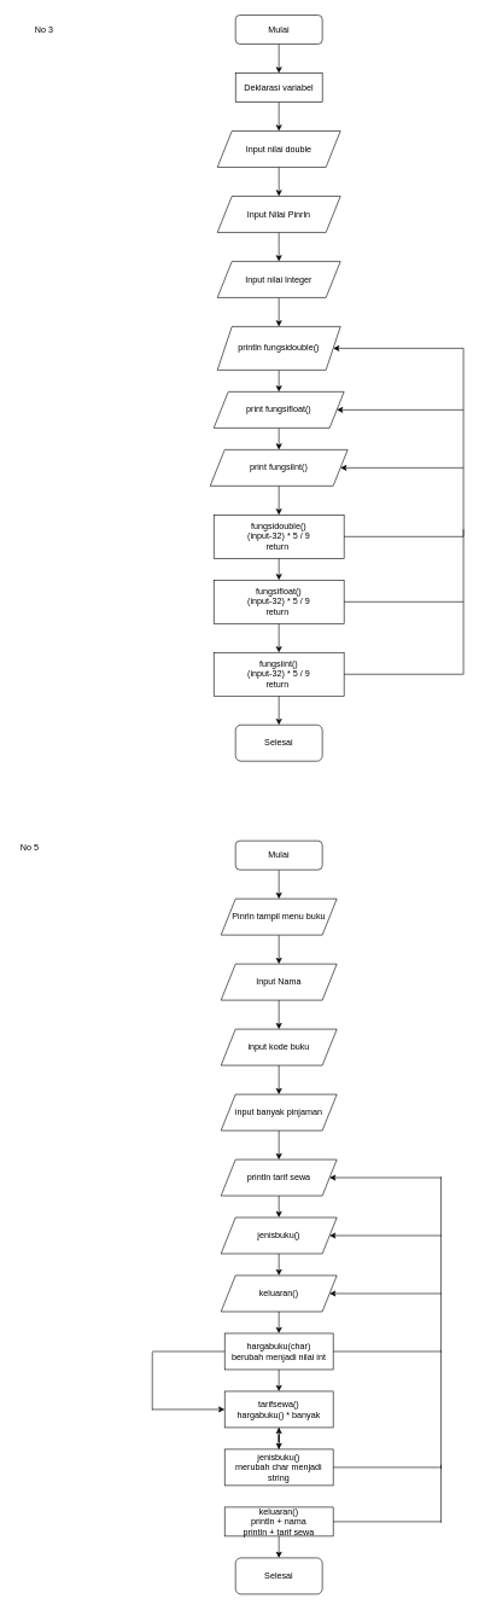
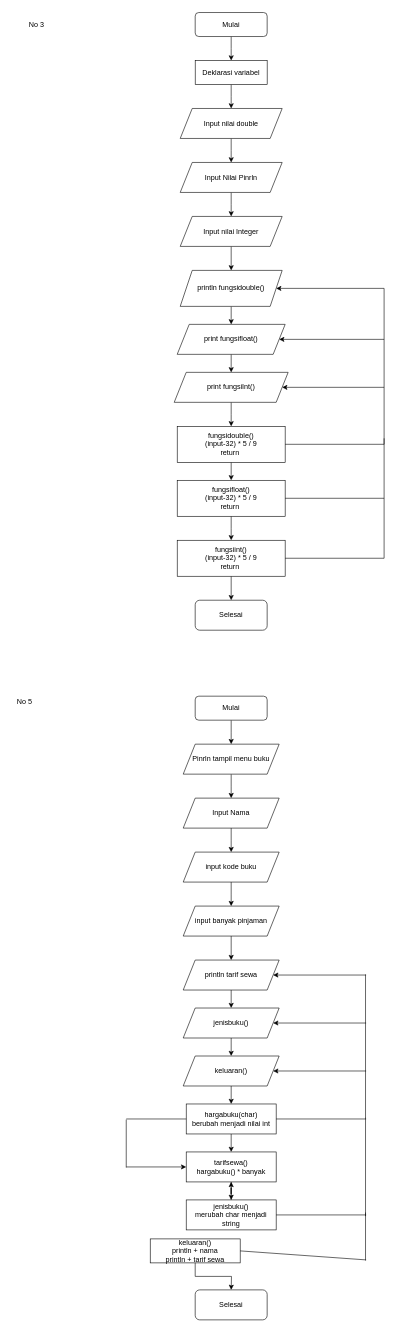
- <mxCell id="58" value="keluaran()&lt;br&gt;println + nama&lt;br&gt;println + tarif sewa" style="rounded=0;whiteSpace=wrap;html=1;" vertex="1" parent="1"><mxGeometry x="310" y="2080" width="150" height="40" as="geometry" /></mxCell>
+ <mxCell id="58" value="keluaran()&lt;br&gt;println + nama&lt;br&gt;println + tarif sewa" style="rounded=0;whiteSpace=wrap;html=1;" vertex="1" parent="1"><mxGeometry x="250" y="2065" width="150" height="40" as="geometry" /></mxCell>
